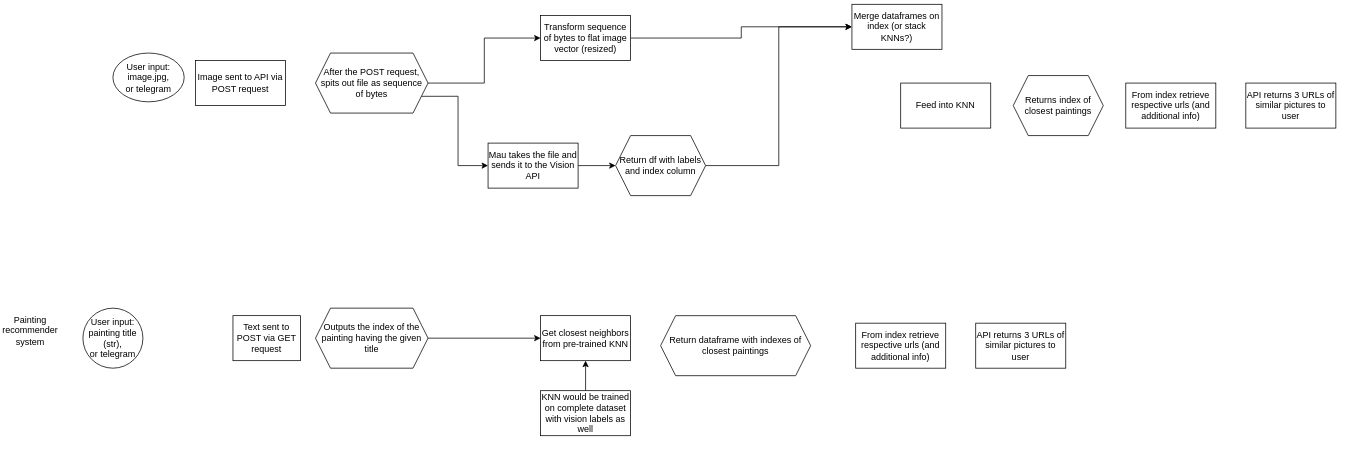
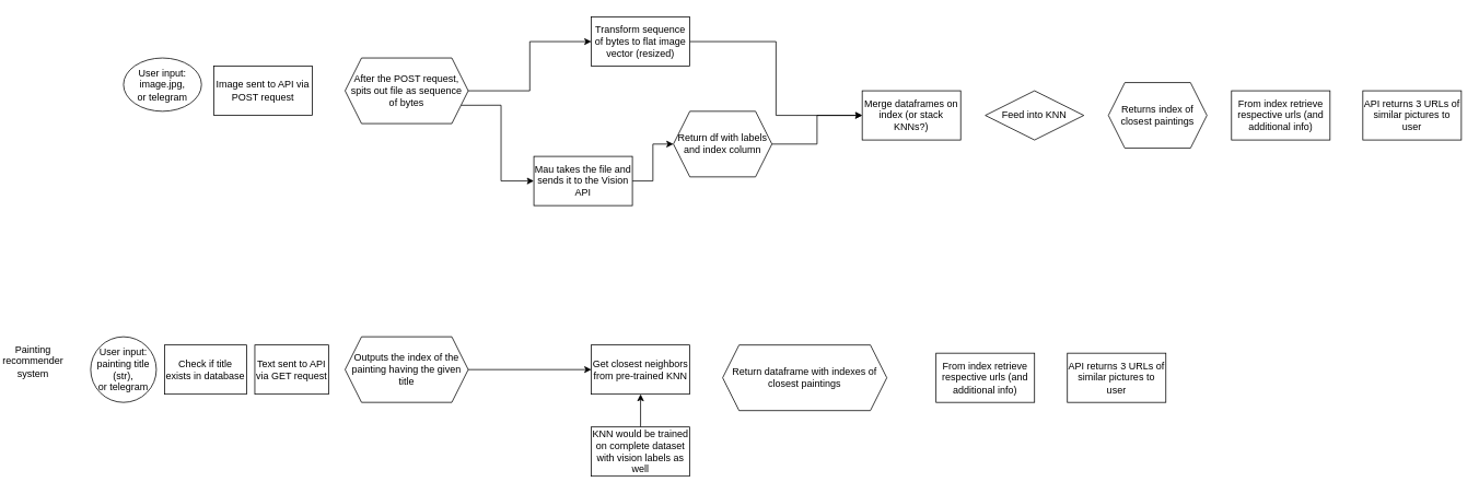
- <mxCell id="14" value="Merge dataframes on index (or stack KNNs?)" style="rounded=0;whiteSpace=wrap;html=1;" vertex="1" parent="1"><mxGeometry x="1135" y="5" width="120" height="60" as="geometry" /></mxCell>
+ <mxCell id="14" value="Merge dataframes on index (or stack KNNs?)" style="rounded=0;whiteSpace=wrap;html=1;" vertex="1" parent="1"><mxGeometry x="1050" y="110" width="120" height="60" as="geometry" /></mxCell>
- <mxCell id="15" value="Feed into KNN" style="rounded=0;whiteSpace=wrap;html=1;" vertex="1" parent="1"><mxGeometry x="1200" y="110" width="120" height="60" as="geometry" /></mxCell>
+ <mxCell id="15" value="Feed into KNN" style="rhombus;whiteSpace=wrap;html=1;" vertex="1" parent="1"><mxGeometry x="1200" y="110" width="120" height="60" as="geometry" /></mxCell>
- <mxCell id="11" value="Return df with labels and index column" style="shape=hexagon;perimeter=hexagonPerimeter2;whiteSpace=wrap;html=1;fixedSize=1;" vertex="1" parent="1"><mxGeometry x="820" y="180" width="120" height="80" as="geometry" /></mxCell>
+ <mxCell id="11" value="Return df with labels and index column" style="shape=hexagon;perimeter=hexagonPerimeter2;whiteSpace=wrap;html=1;fixedSize=1;" vertex="1" parent="1"><mxGeometry x="820" y="135" width="120" height="80" as="geometry" /></mxCell>
+ <mxCell id="26" value="Check if title exists in database" style="rounded=0;whiteSpace=wrap;html=1;" vertex="1" parent="1"><mxGeometry x="200" y="420" width="100" height="60" as="geometry" /></mxCell>
- <mxCell id="18" value="Text sent to POST via GET request" style="rounded=0;whiteSpace=wrap;html=1;" vertex="1" parent="1"><mxGeometry x="310" y="420" width="90" height="60" as="geometry" /></mxCell>
+ <mxCell id="18" value="Text sent to API via GET request" style="rounded=0;whiteSpace=wrap;html=1;" vertex="1" parent="1"><mxGeometry x="310" y="420" width="90" height="60" as="geometry" /></mxCell>
